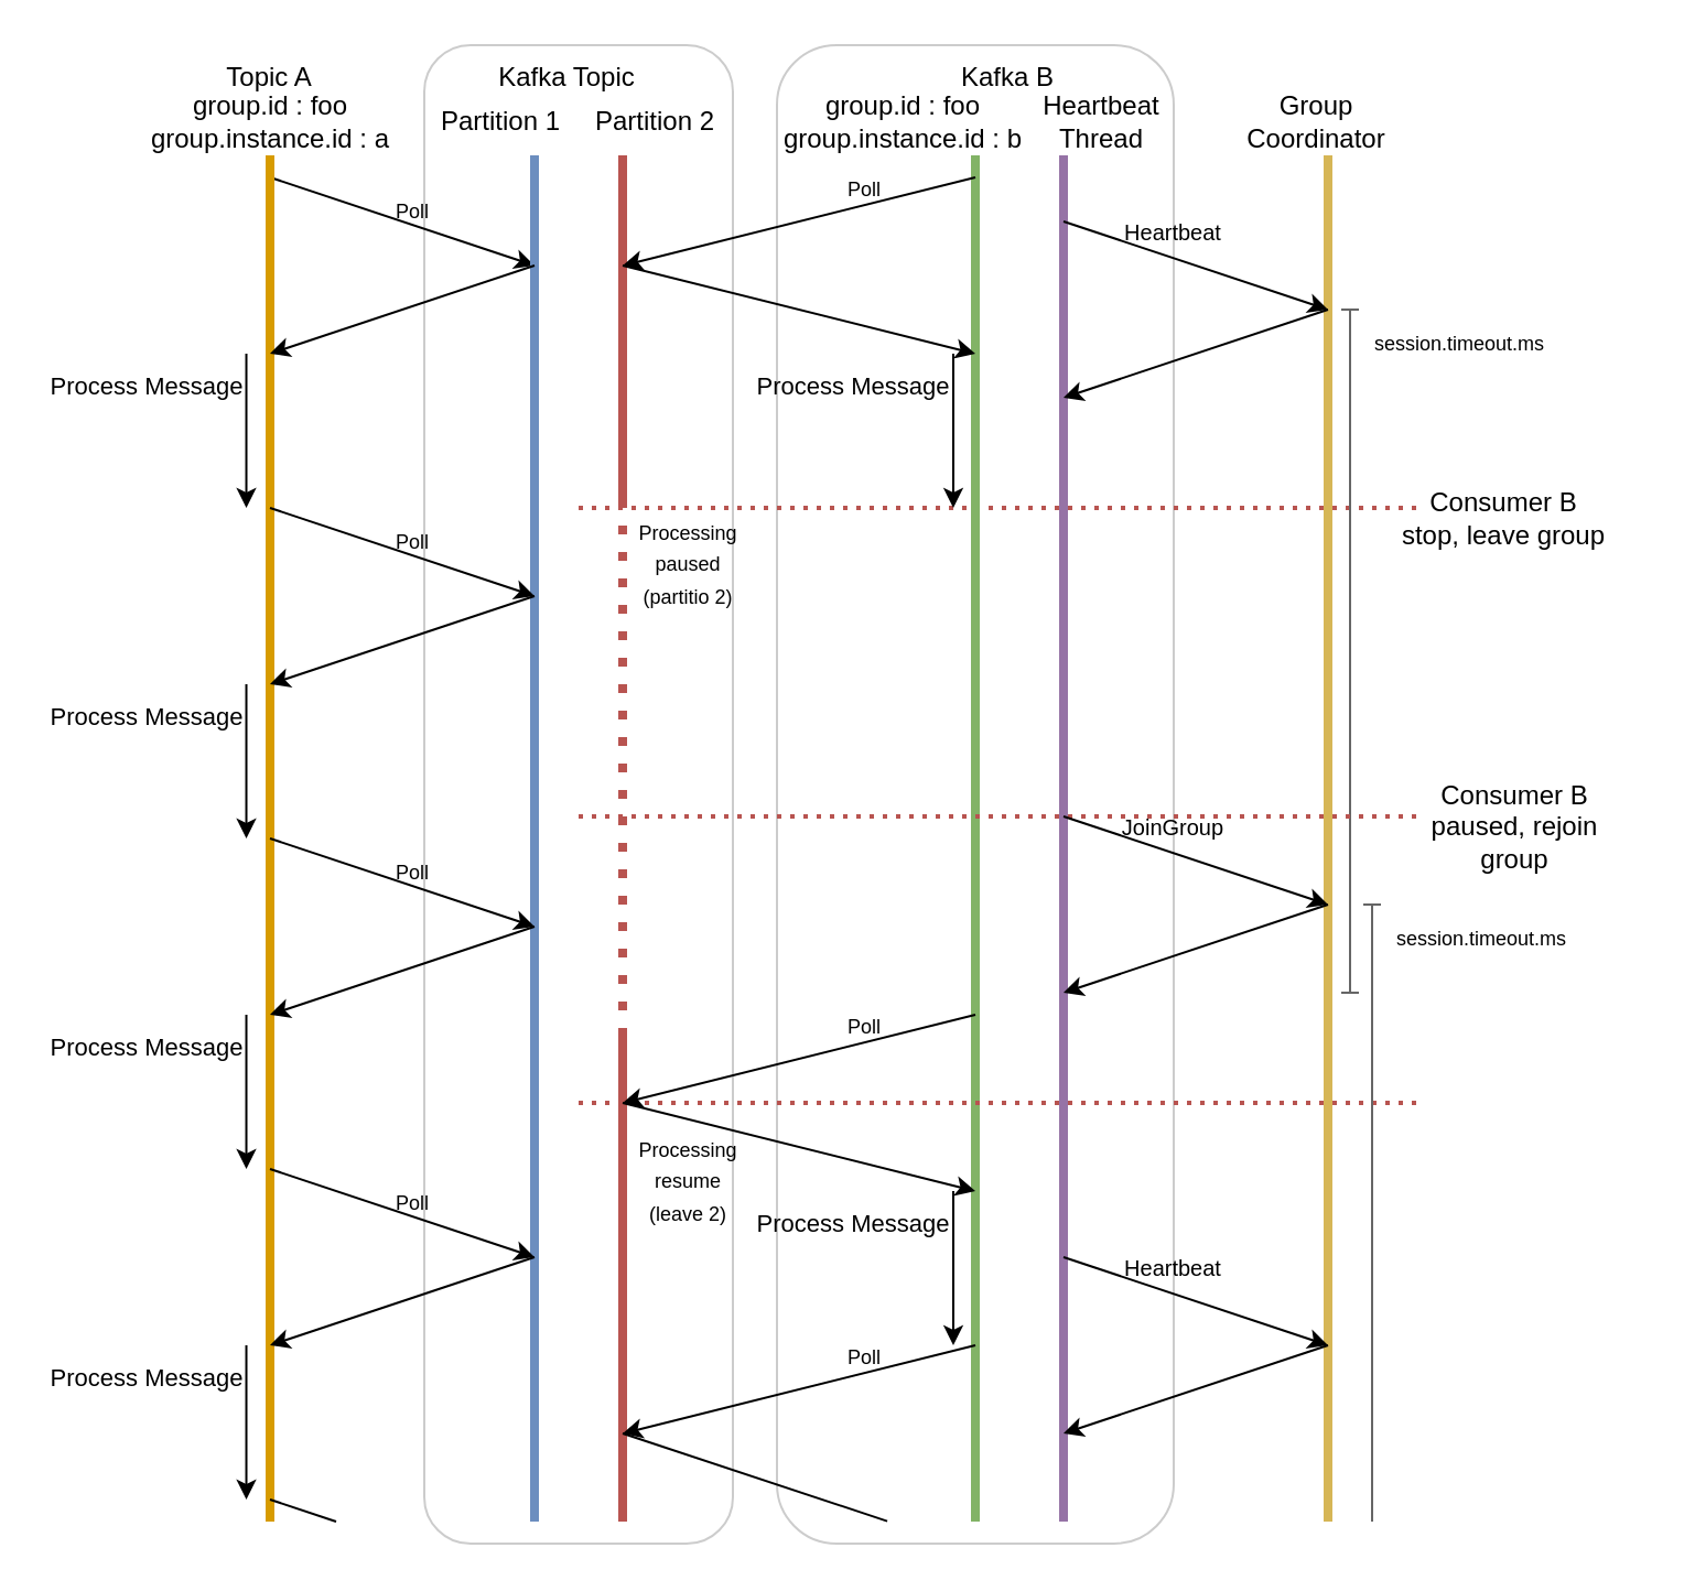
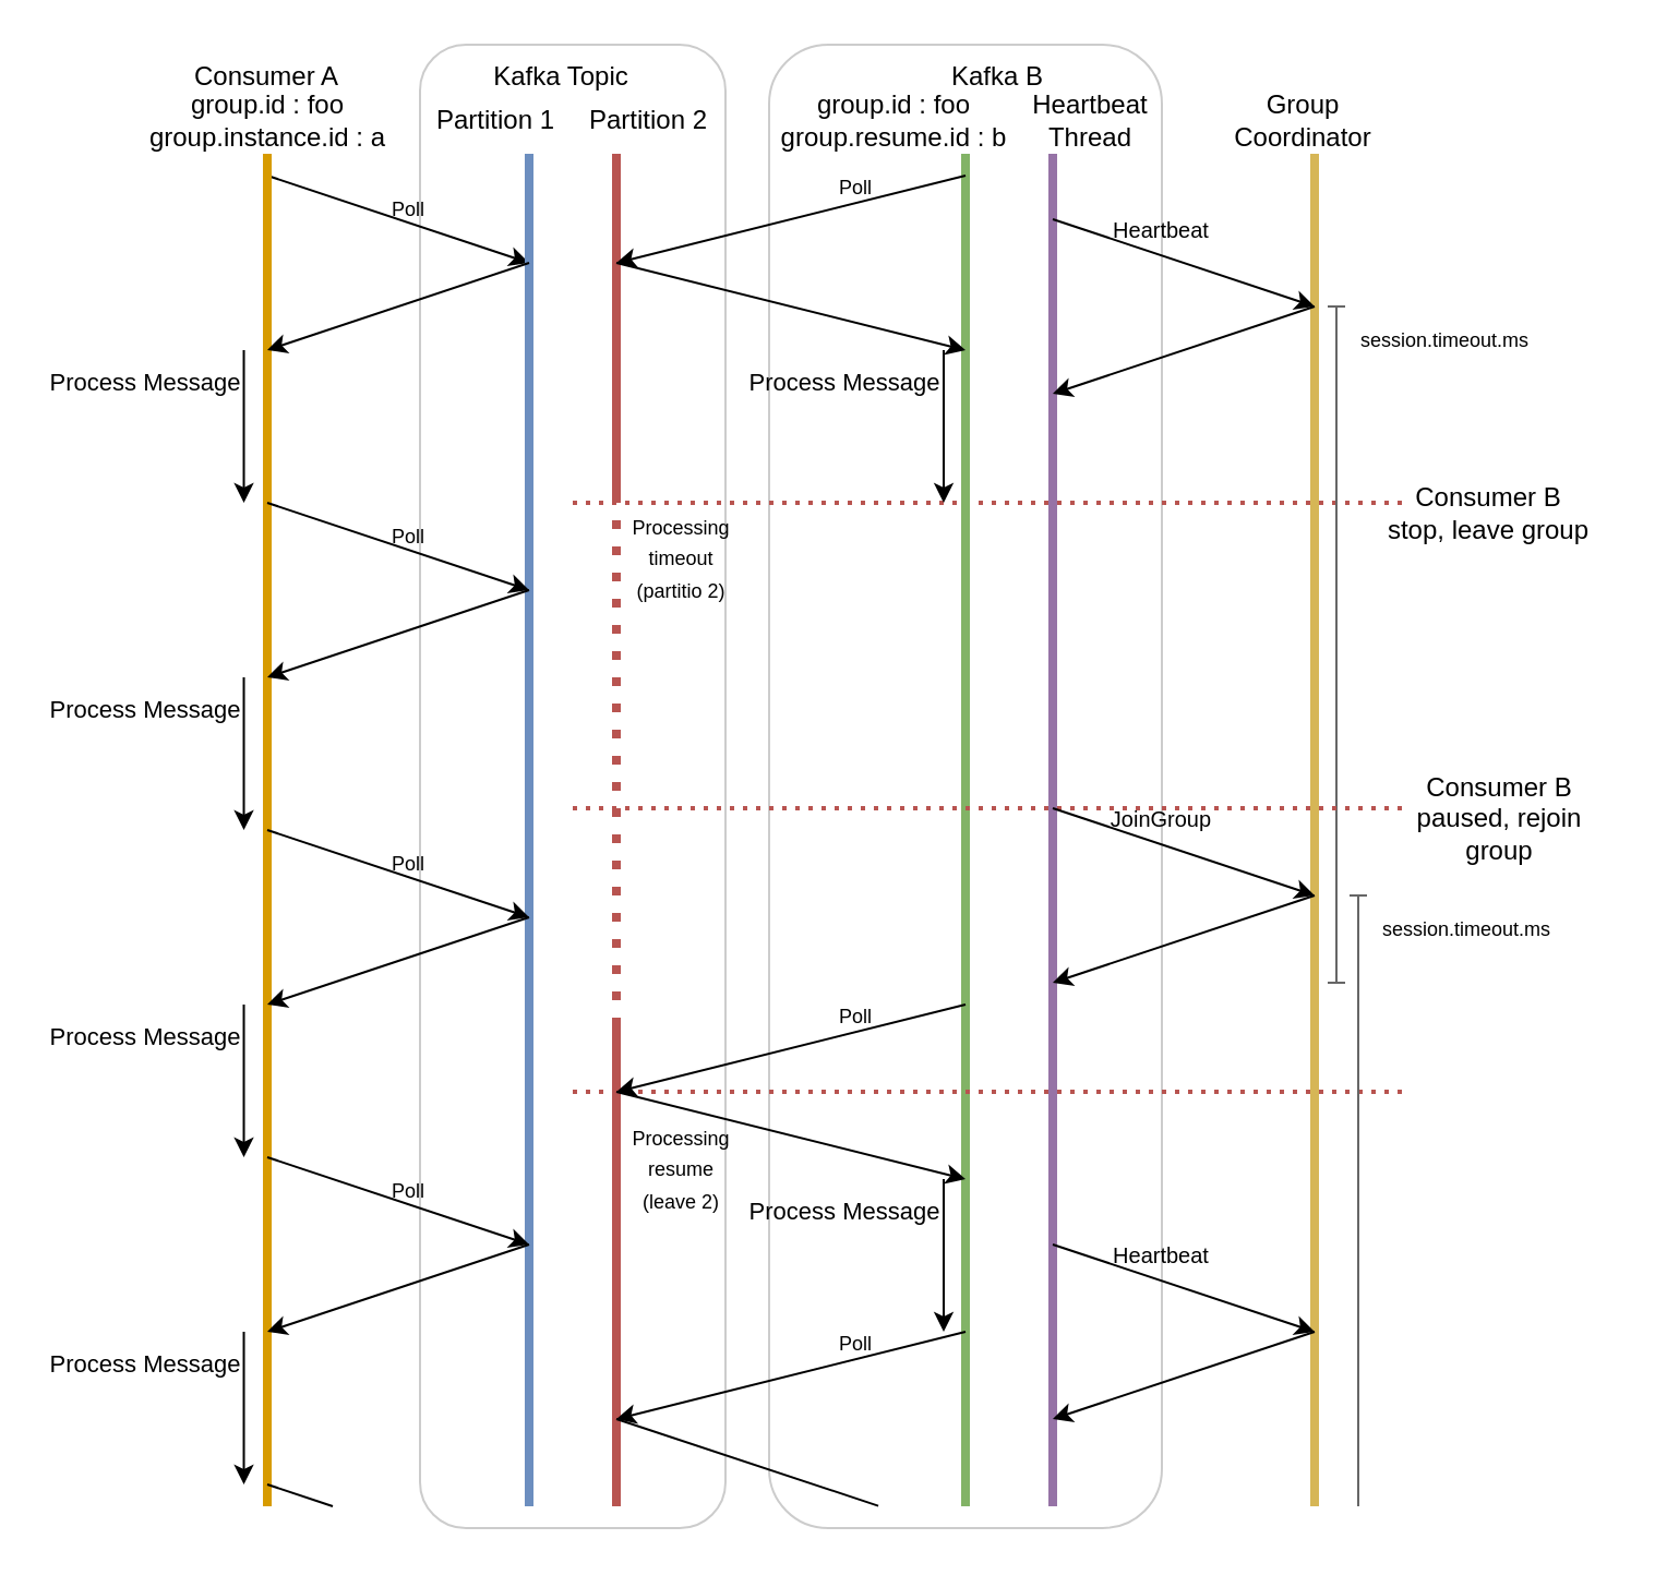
- <mxCell id="7" value="Topic A" style="text;html=1;strokeColor=none;fillColor=none;align=center;verticalAlign=middle;whiteSpace=wrap;rounded=0;" parent="1" vertex="1"><mxGeometry x="87" y="20" width="70" height="30" as="geometry" /></mxCell>
+ <mxCell id="7" value="Consumer A" style="text;html=1;strokeColor=none;fillColor=none;align=center;verticalAlign=middle;whiteSpace=wrap;rounded=0;" parent="1" vertex="1"><mxGeometry x="87" y="20" width="70" height="30" as="geometry" /></mxCell>
- <mxCell id="27" value="group.id : foo&lt;br&gt;group.instance.id : b" style="text;html=1;strokeColor=none;fillColor=none;align=center;verticalAlign=middle;whiteSpace=wrap;rounded=0;" vertex="1" parent="1"><mxGeometry x="352" y="40" width="115" height="30" as="geometry" /></mxCell>
+ <mxCell id="27" value="group.id : foo&lt;br&gt;group.resume.id : b" style="text;html=1;strokeColor=none;fillColor=none;align=center;verticalAlign=middle;whiteSpace=wrap;rounded=0;" vertex="1" parent="1"><mxGeometry x="352" y="40" width="115" height="30" as="geometry" /></mxCell>
- <mxCell id="21" value="&lt;font style=&quot;font-size: 9px;&quot;&gt;Processing&lt;br&gt;paused&lt;br&gt;(partitio 2)&lt;br&gt;&lt;/font&gt;" style="text;html=1;strokeColor=none;fillColor=none;align=center;verticalAlign=middle;whiteSpace=wrap;rounded=0;" parent="1" vertex="1"><mxGeometry x="282" y="240" width="60" height="30" as="geometry" /></mxCell>
+ <mxCell id="21" value="&lt;font style=&quot;font-size: 9px;&quot;&gt;Processing&lt;br&gt;timeout&lt;br&gt;(partitio 2)&lt;br&gt;&lt;/font&gt;" style="text;html=1;strokeColor=none;fillColor=none;align=center;verticalAlign=middle;whiteSpace=wrap;rounded=0;" parent="1" vertex="1"><mxGeometry x="282" y="240" width="60" height="30" as="geometry" /></mxCell>
